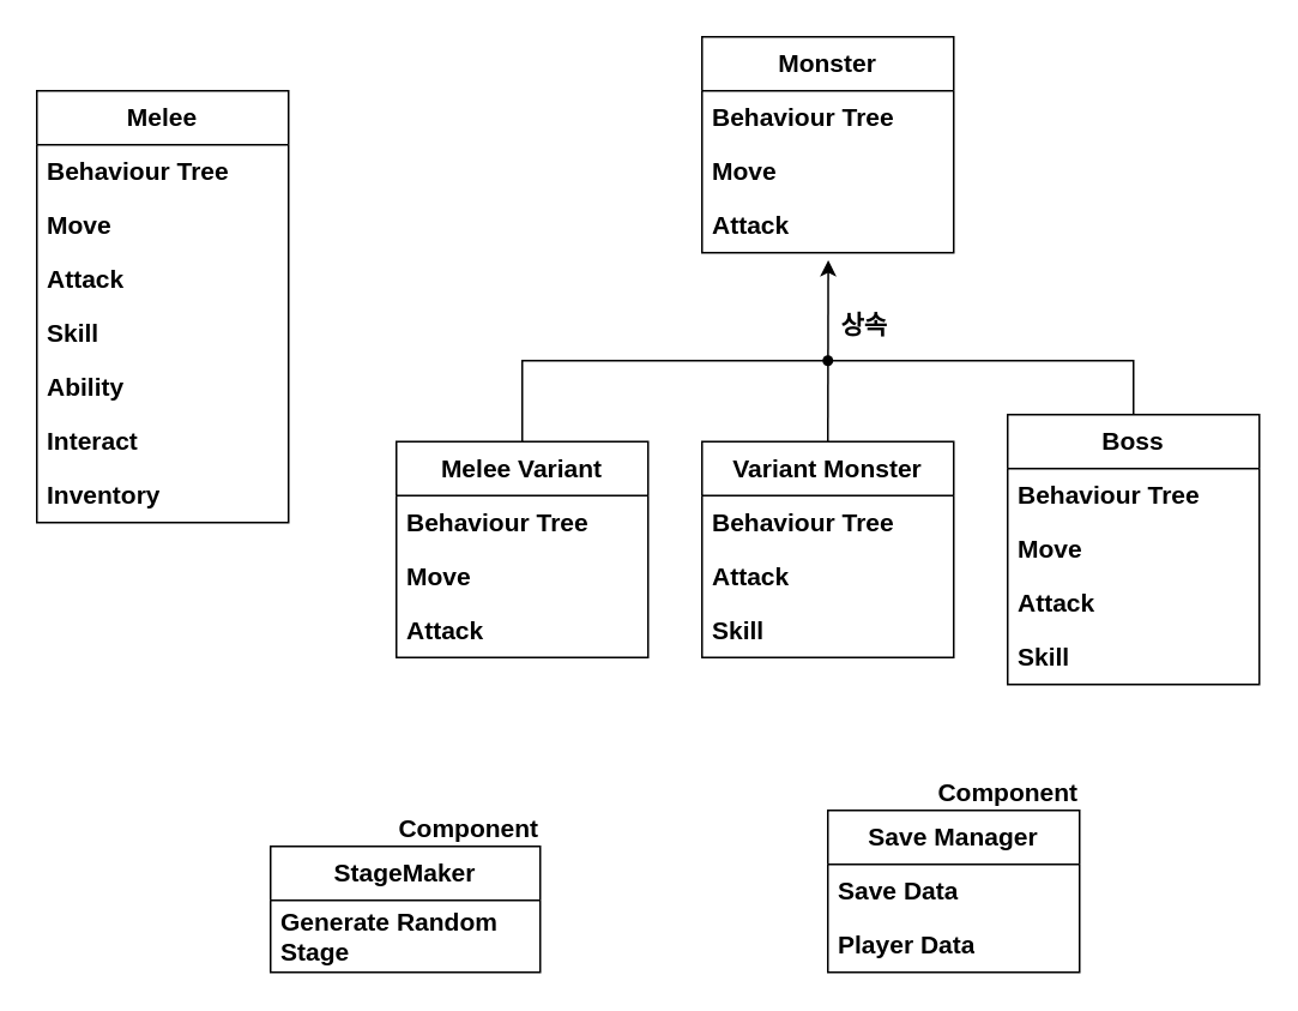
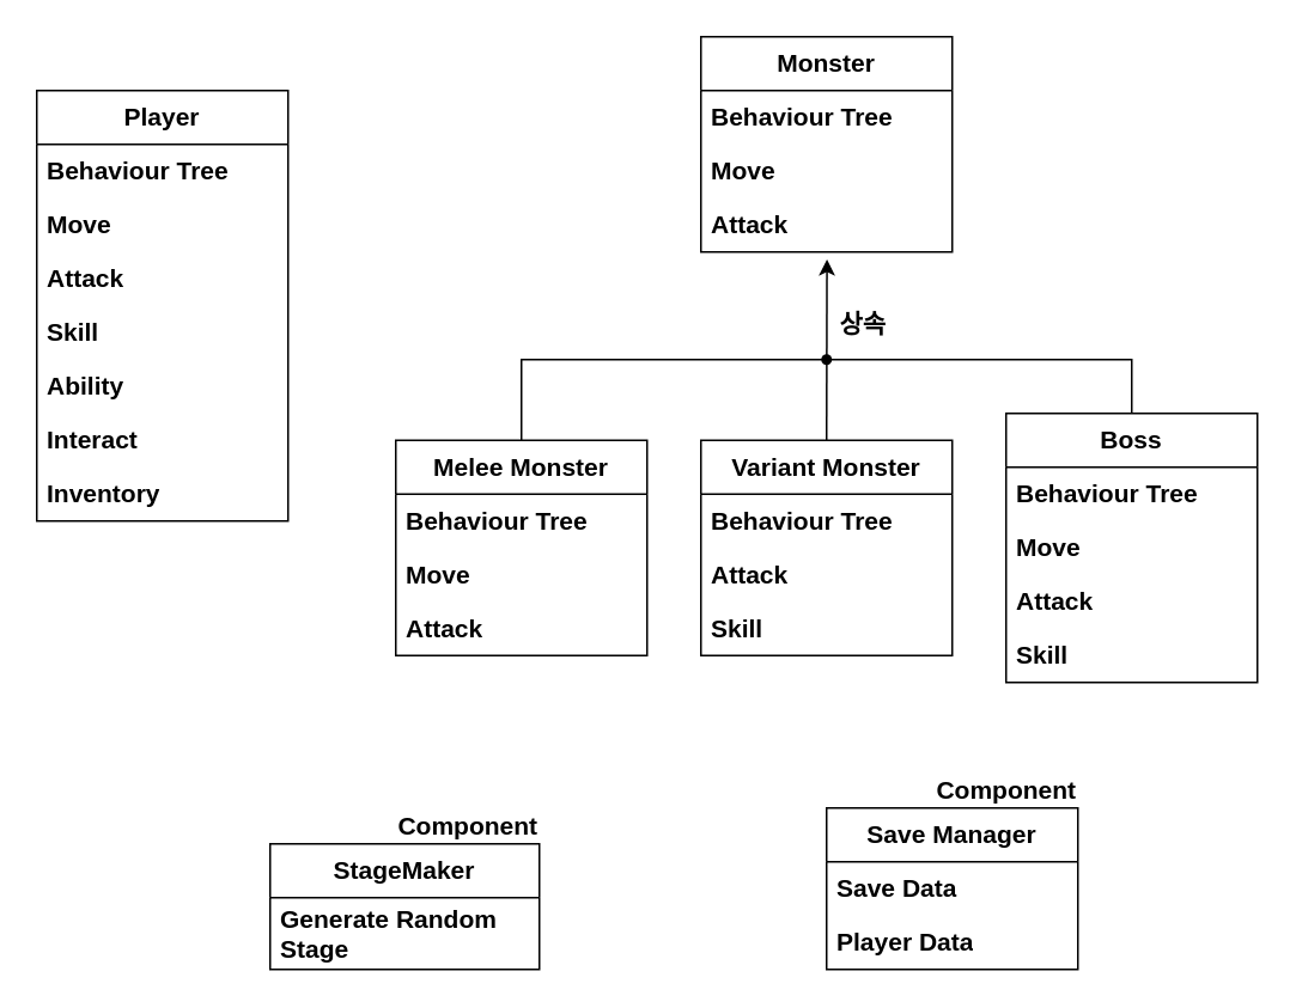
- <mxCell id="2" value="Melee" style="swimlane;fontStyle=1;childLayout=stackLayout;horizontal=1;startSize=30;horizontalStack=0;resizeParent=1;resizeParentMax=0;resizeLast=0;collapsible=1;marginBottom=0;whiteSpace=wrap;html=1;fontSize=14;" vertex="1" parent="1"><mxGeometry x="20" y="50" width="140" height="240" as="geometry" /></mxCell>
+ <mxCell id="2" value="Player" style="swimlane;fontStyle=1;childLayout=stackLayout;horizontal=1;startSize=30;horizontalStack=0;resizeParent=1;resizeParentMax=0;resizeLast=0;collapsible=1;marginBottom=0;whiteSpace=wrap;html=1;fontSize=14;" vertex="1" parent="1"><mxGeometry x="20" y="50" width="140" height="240" as="geometry" /></mxCell>
- <mxCell id="19" value="Melee Variant" style="swimlane;fontStyle=1;childLayout=stackLayout;horizontal=1;startSize=30;horizontalStack=0;resizeParent=1;resizeParentMax=0;resizeLast=0;collapsible=1;marginBottom=0;whiteSpace=wrap;html=1;fontSize=14;" vertex="1" parent="1"><mxGeometry x="220" y="245" width="140" height="120" as="geometry" /></mxCell>
+ <mxCell id="19" value="Melee Monster" style="swimlane;fontStyle=1;childLayout=stackLayout;horizontal=1;startSize=30;horizontalStack=0;resizeParent=1;resizeParentMax=0;resizeLast=0;collapsible=1;marginBottom=0;whiteSpace=wrap;html=1;fontSize=14;" vertex="1" parent="1"><mxGeometry x="220" y="245" width="140" height="120" as="geometry" /></mxCell>
